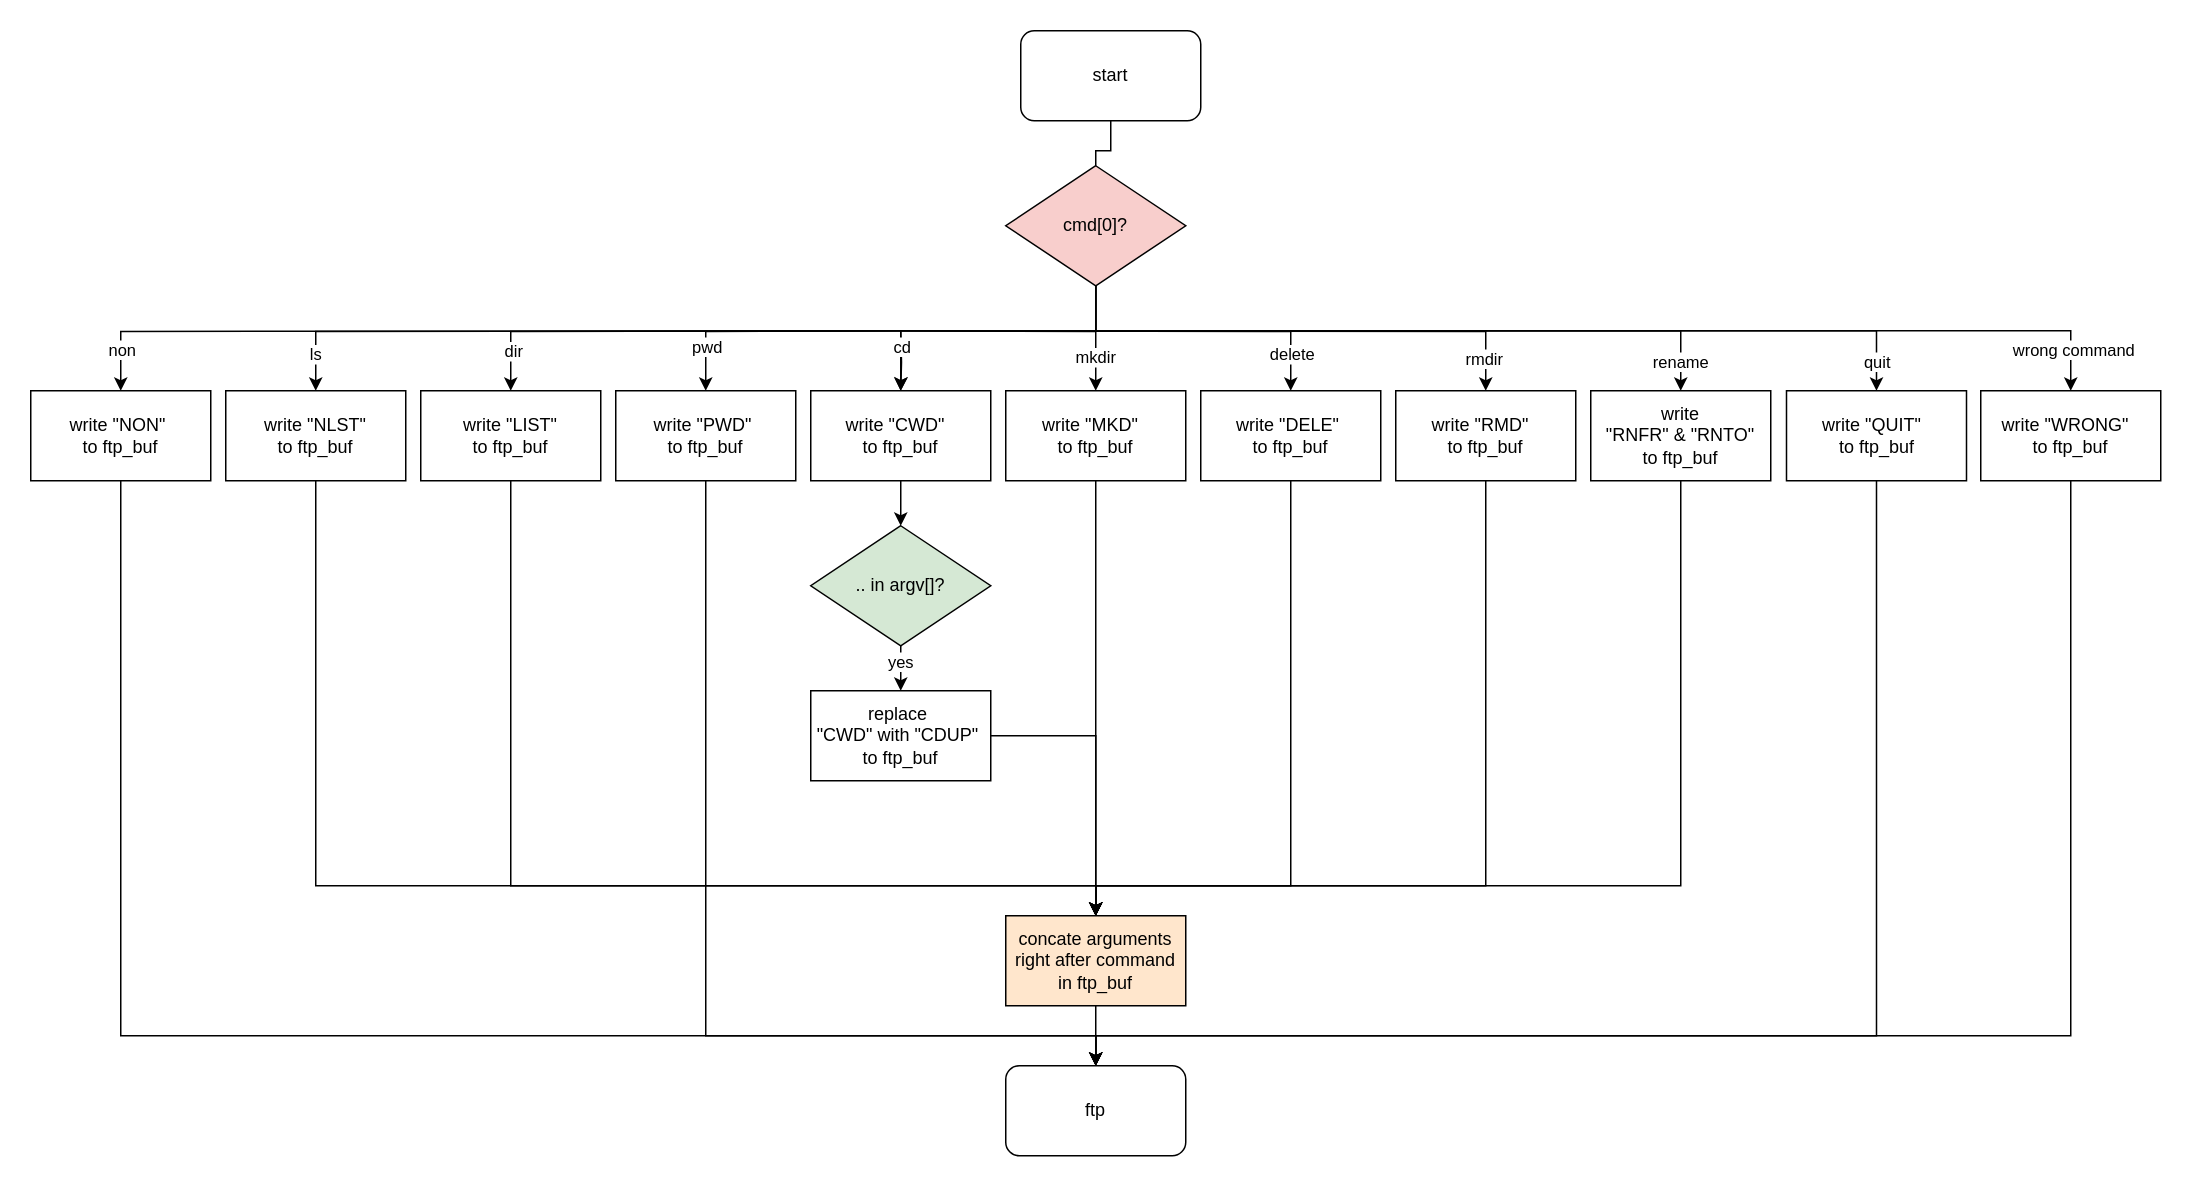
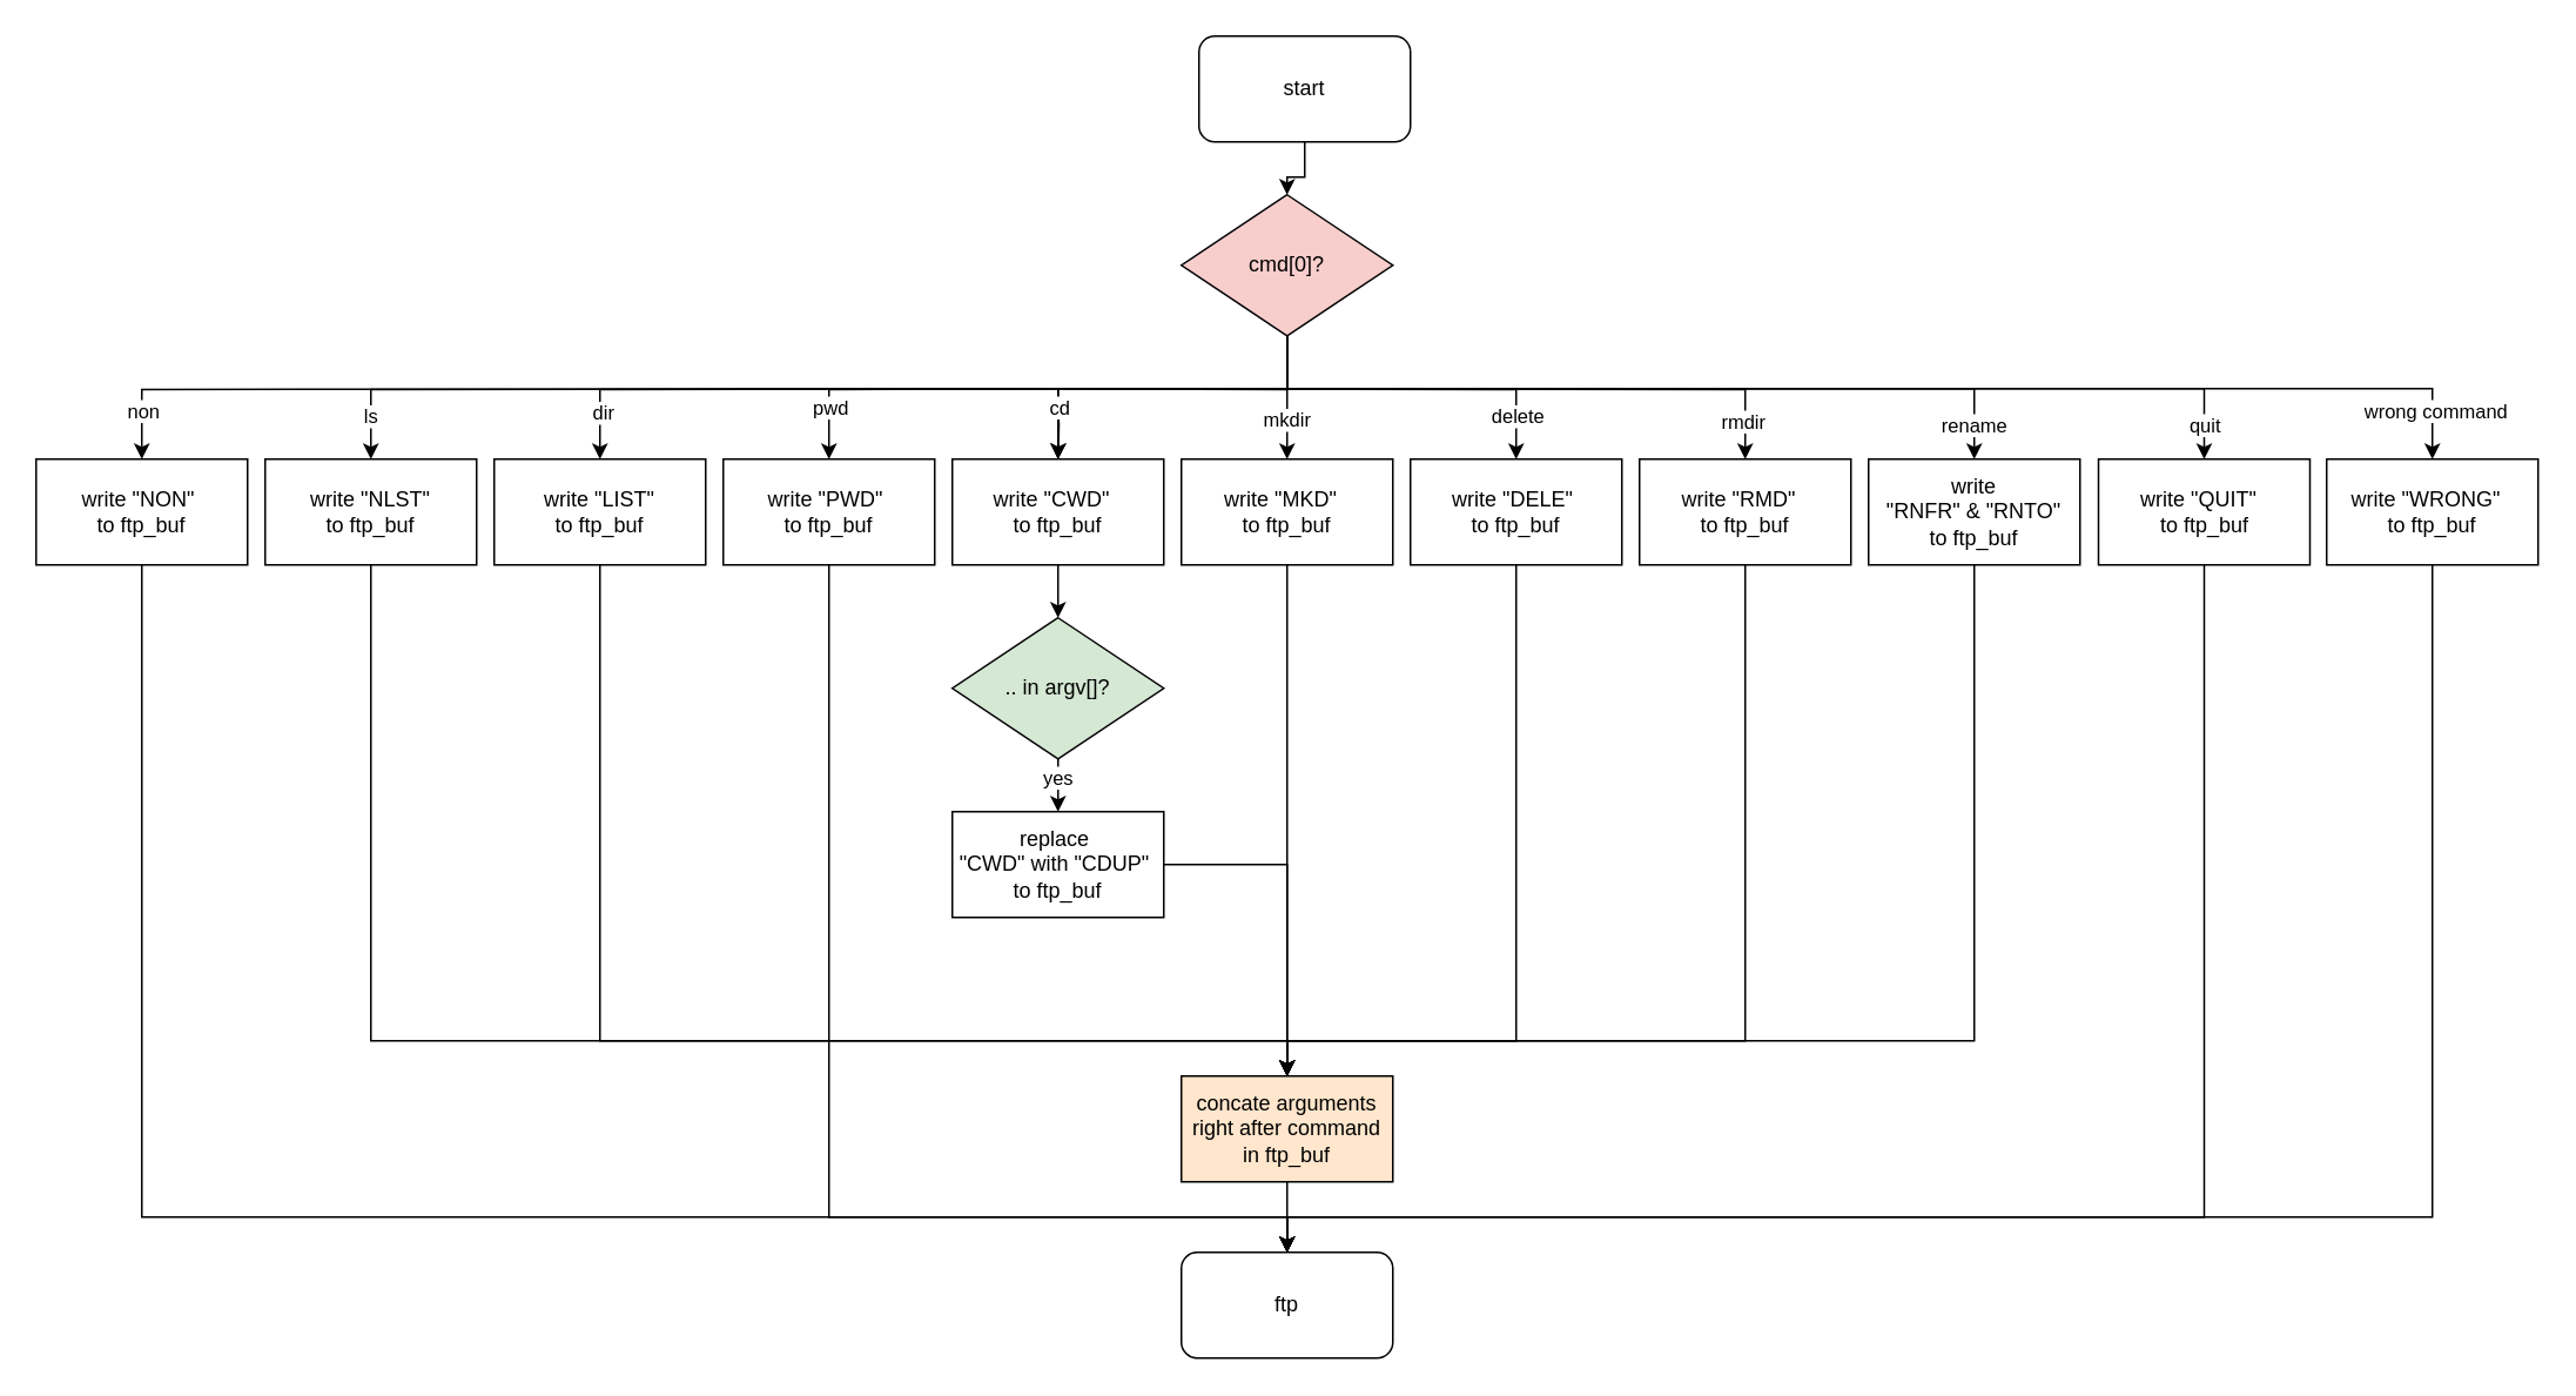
- <mxCell id="55" value="" style="edgeStyle=orthogonalEdgeStyle;rounded=0;orthogonalLoop=1;jettySize=auto;html=1;endArrow=none;" edge="1" parent="1" source="56" target="57"><mxGeometry relative="1" as="geometry" /></mxCell>
+ <mxCell id="55" value="" style="edgeStyle=orthogonalEdgeStyle;rounded=0;orthogonalLoop=1;jettySize=auto;html=1;" edge="1" parent="1" source="56" target="57"><mxGeometry relative="1" as="geometry" /></mxCell>
